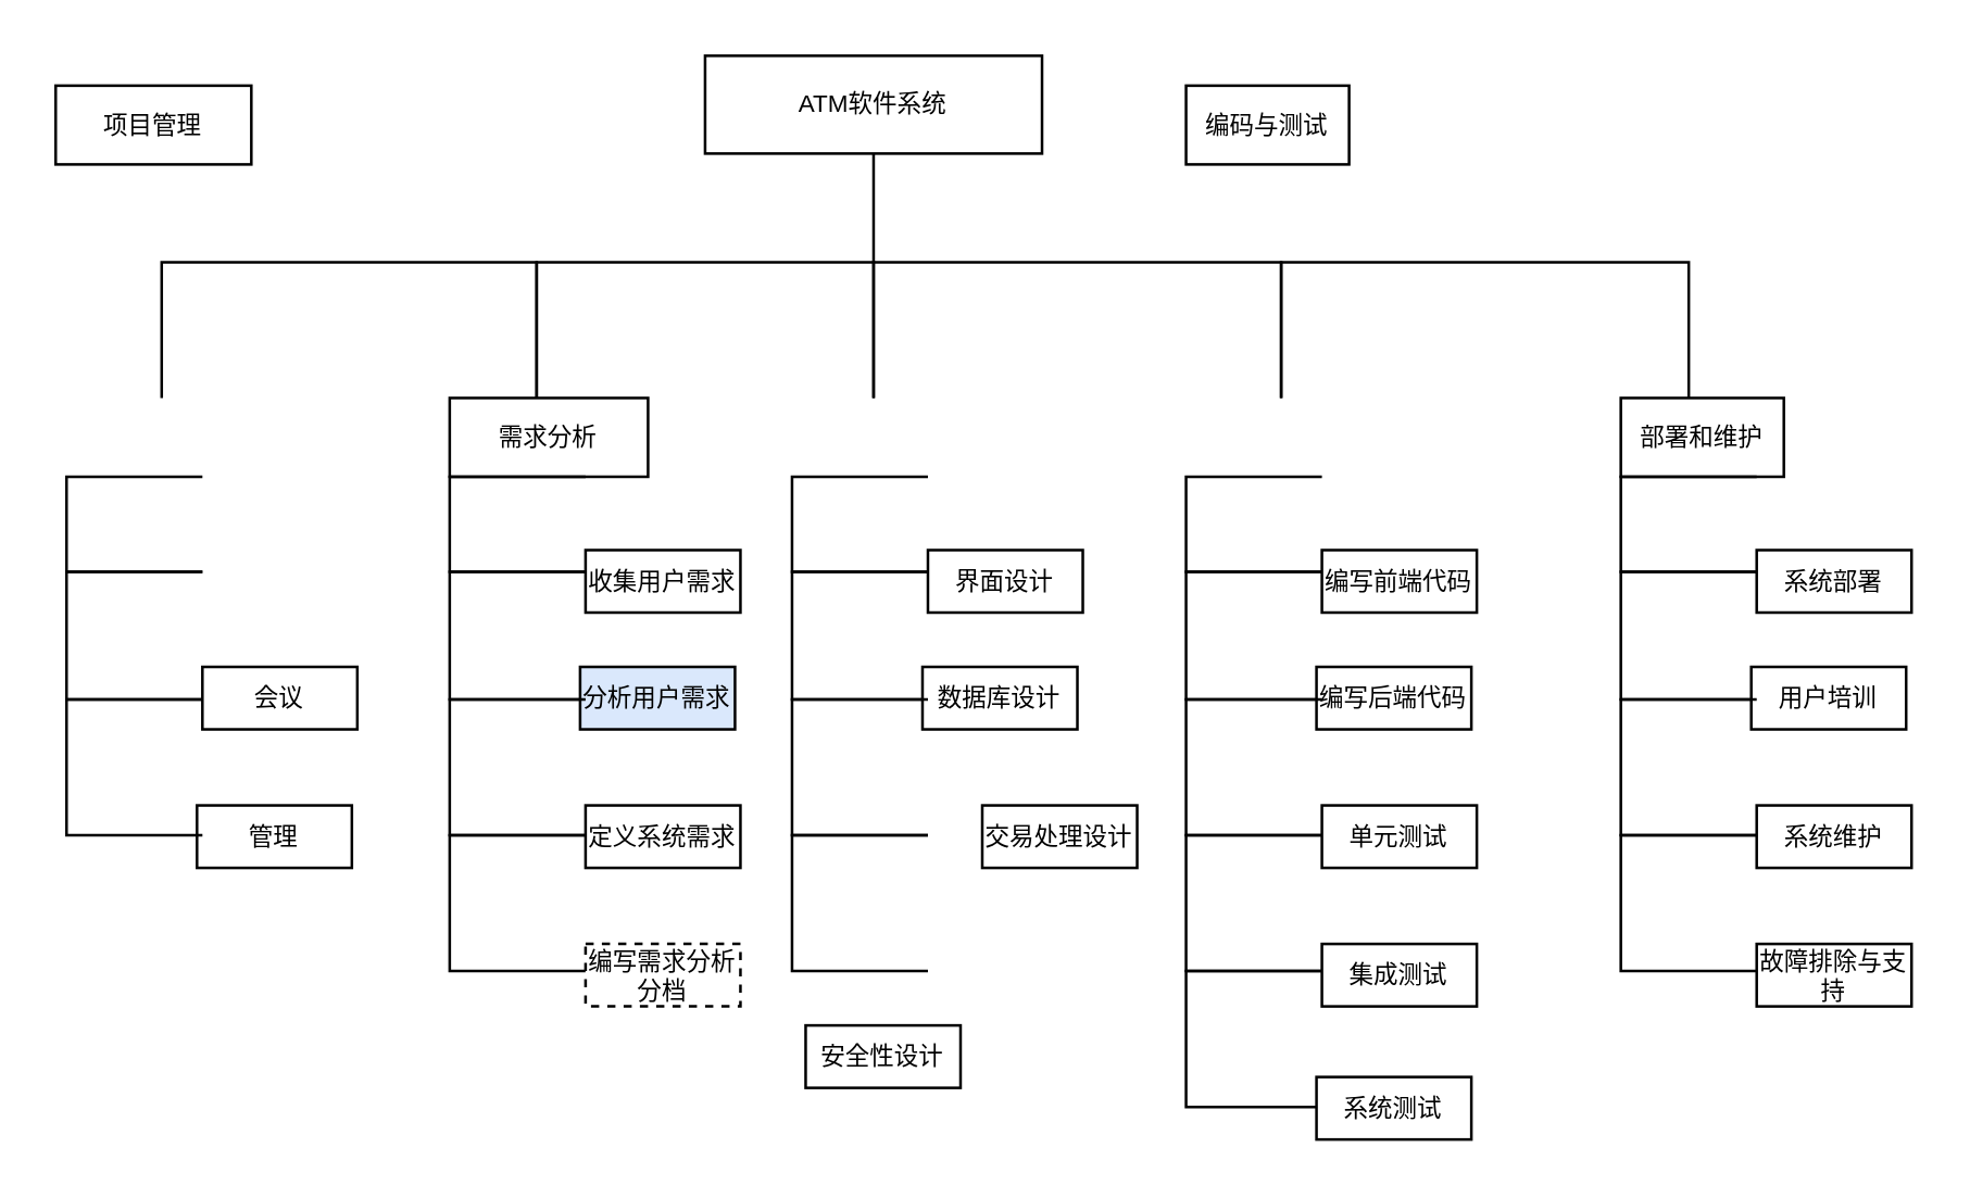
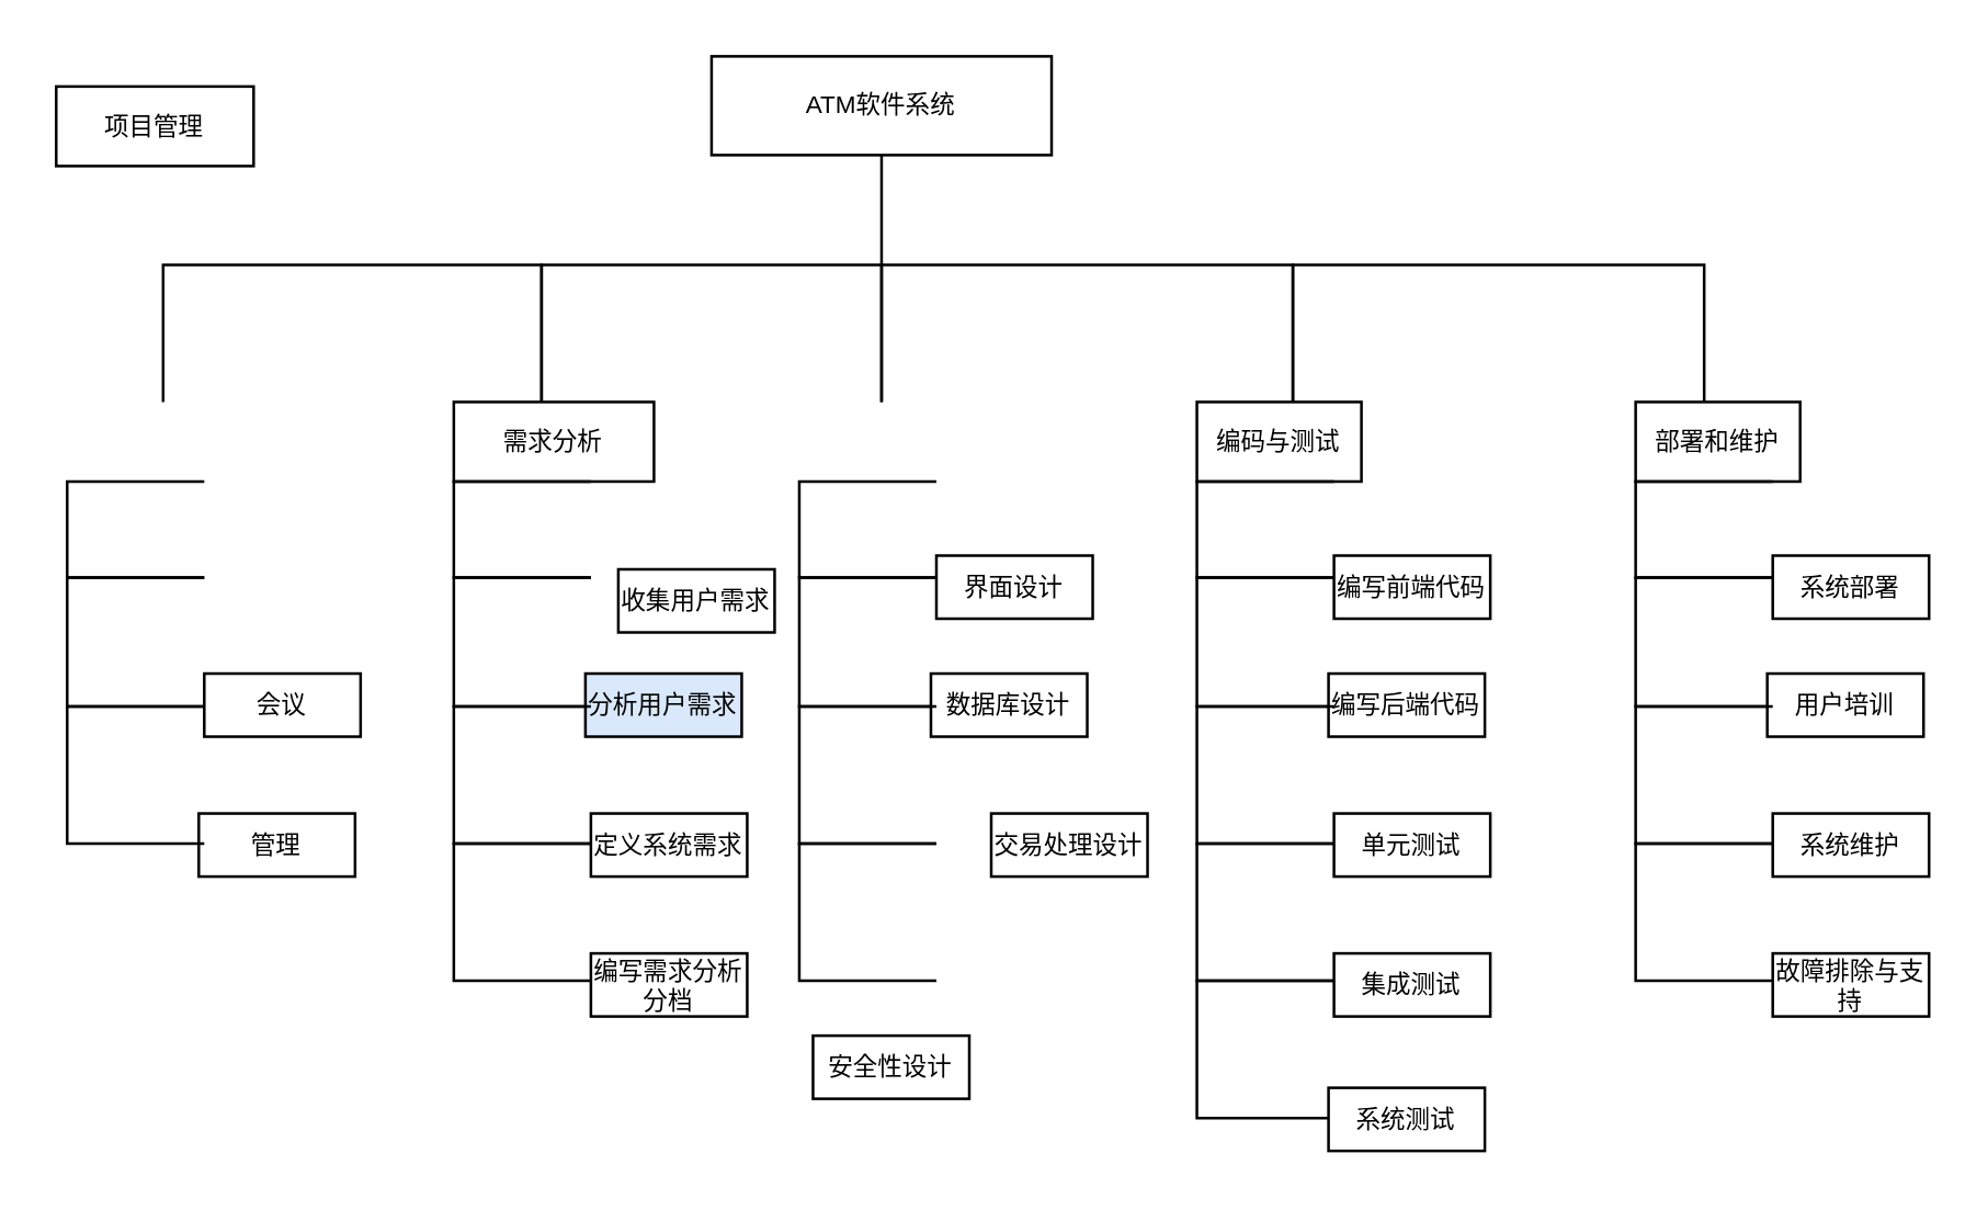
- <mxCell id="10" value="编码与测试" style="rounded=0;whiteSpace=wrap;html=1;fontSize=9;" vertex="1" parent="1"><mxGeometry x="436" y="31" width="60" height="29" as="geometry" /></mxCell>
+ <mxCell id="10" value="编码与测试" style="rounded=0;whiteSpace=wrap;html=1;fontSize=9;" vertex="1" parent="1"><mxGeometry x="436" y="146" width="60" height="29" as="geometry" /></mxCell>
- <mxCell id="14" value="&lt;font style=&quot;font-size: 9px;&quot;&gt;收集用户需求&lt;/font&gt;" style="rounded=0;whiteSpace=wrap;html=1;fontSize=9;" vertex="1" parent="1"><mxGeometry x="215" y="202" width="57" height="23" as="geometry" /></mxCell>
+ <mxCell id="14" value="&lt;font style=&quot;font-size: 9px;&quot;&gt;收集用户需求&lt;/font&gt;" style="rounded=0;whiteSpace=wrap;html=1;fontSize=9;" vertex="1" parent="1"><mxGeometry x="225" y="207" width="57" height="23" as="geometry" /></mxCell>
- <mxCell id="26" value="&lt;font style=&quot;font-size: 9px;&quot;&gt;编写需求分析分档&lt;/font&gt;" style="rounded=0;whiteSpace=wrap;html=1;fontSize=9;dashed=1;" vertex="1" parent="1"><mxGeometry x="215" y="347" width="57" height="23" as="geometry" /></mxCell>
+ <mxCell id="26" value="&lt;font style=&quot;font-size: 9px;&quot;&gt;编写需求分析分档&lt;/font&gt;" style="rounded=0;whiteSpace=wrap;html=1;fontSize=9;" vertex="1" parent="1"><mxGeometry x="215" y="347" width="57" height="23" as="geometry" /></mxCell>
